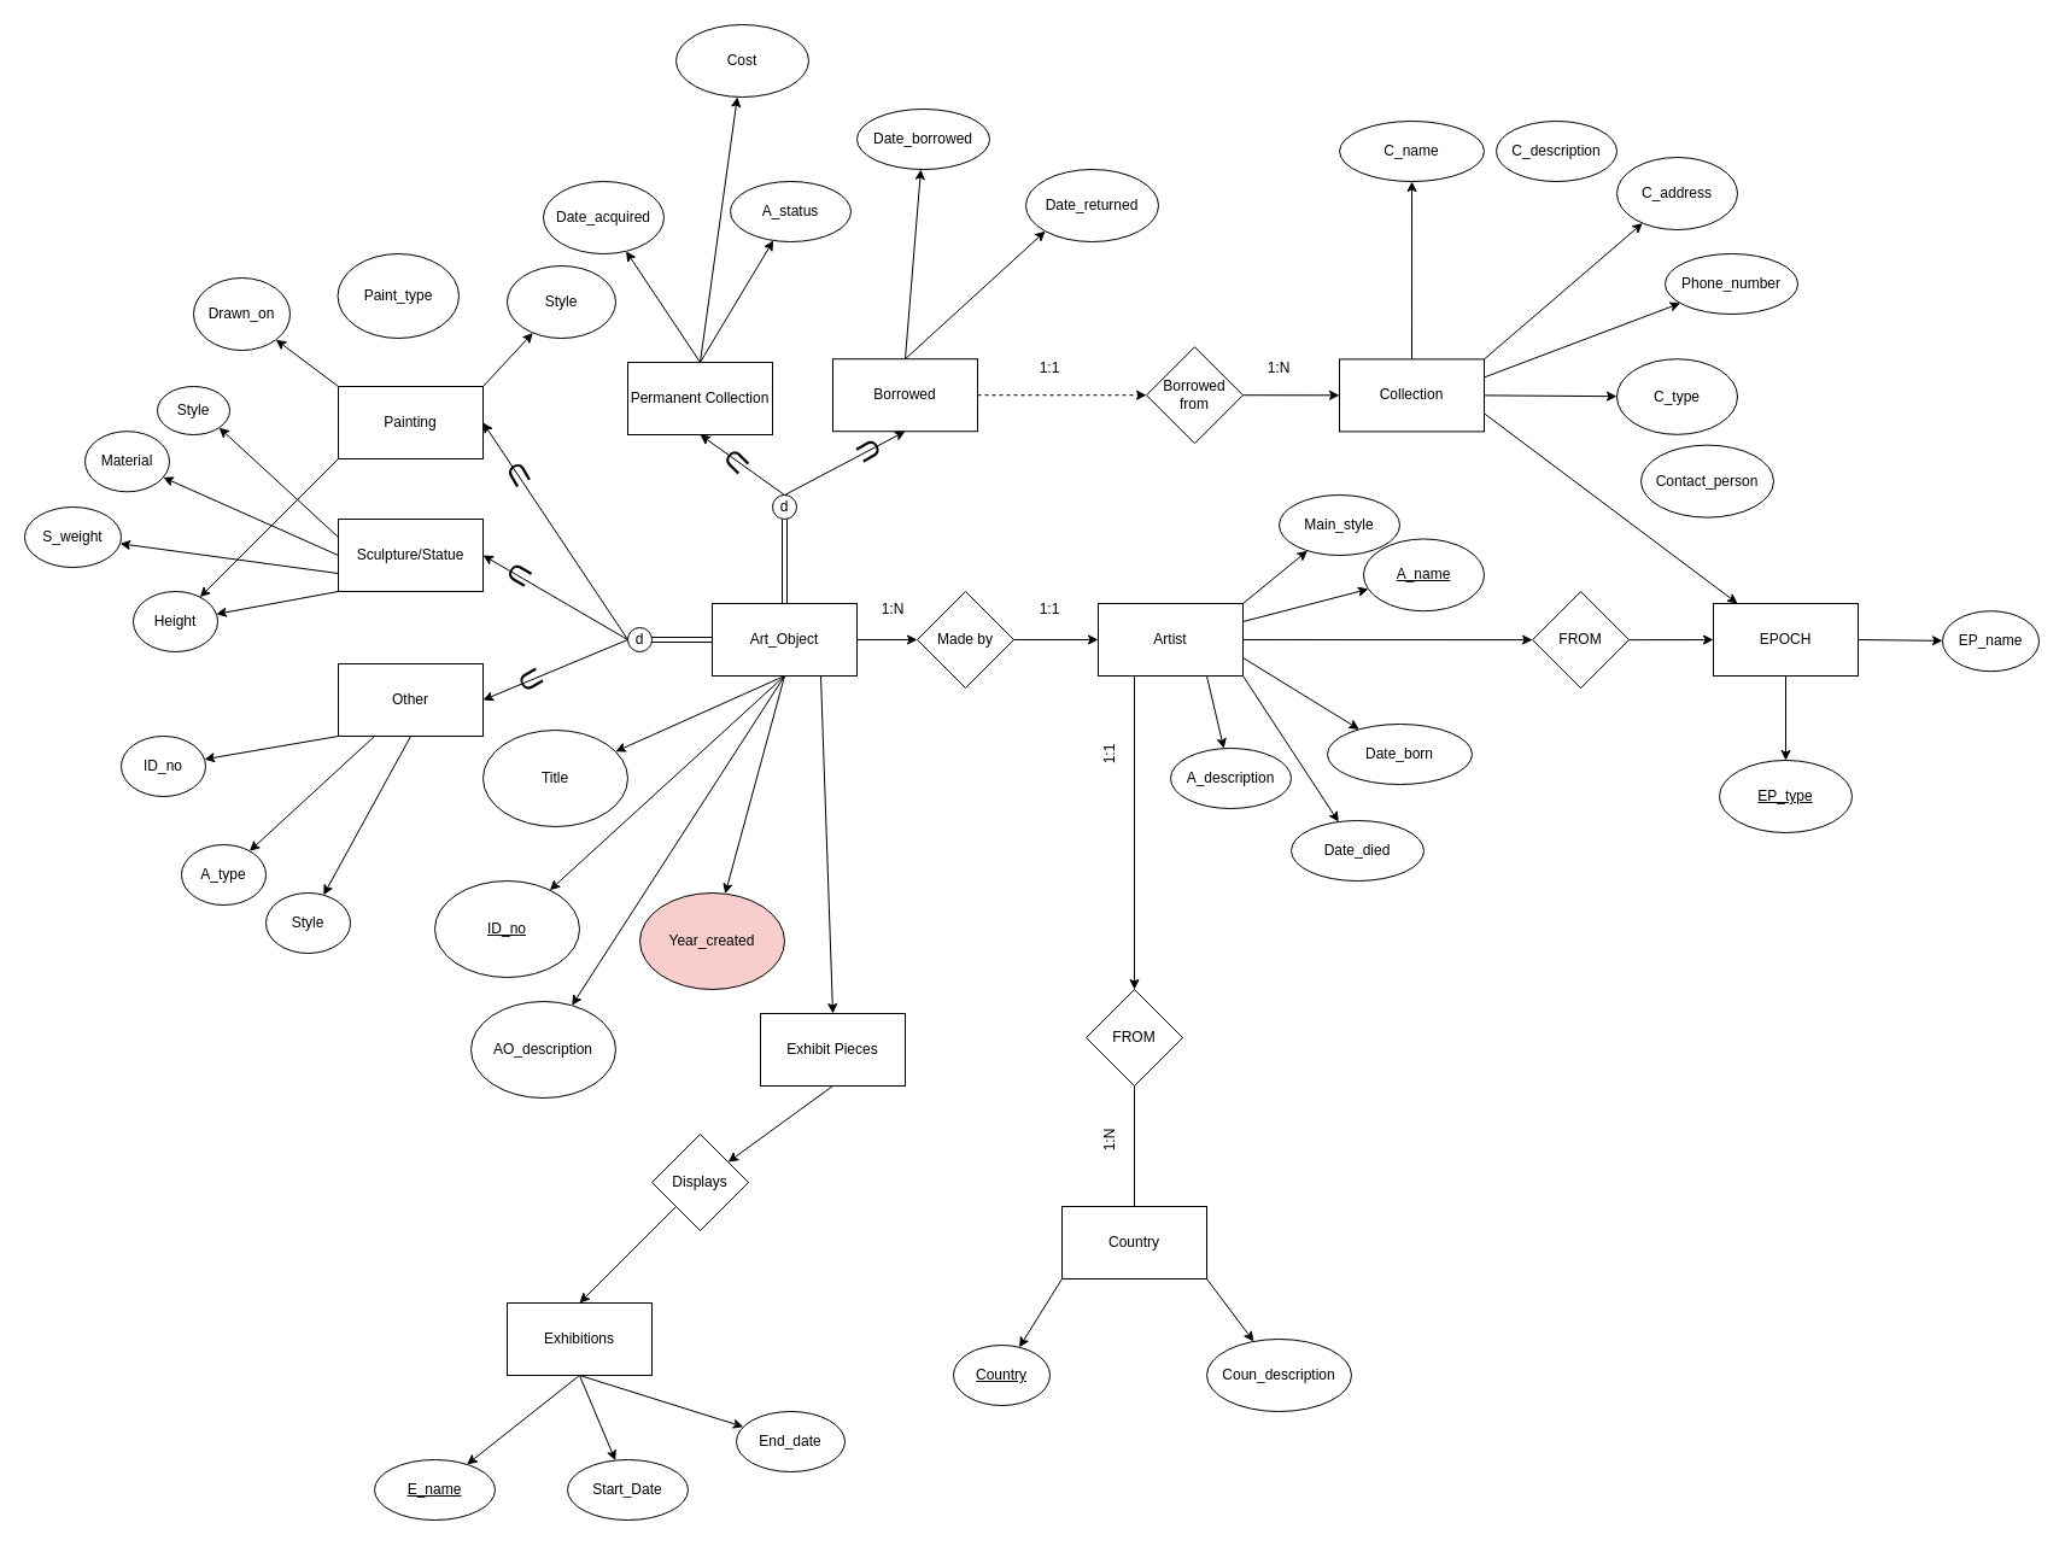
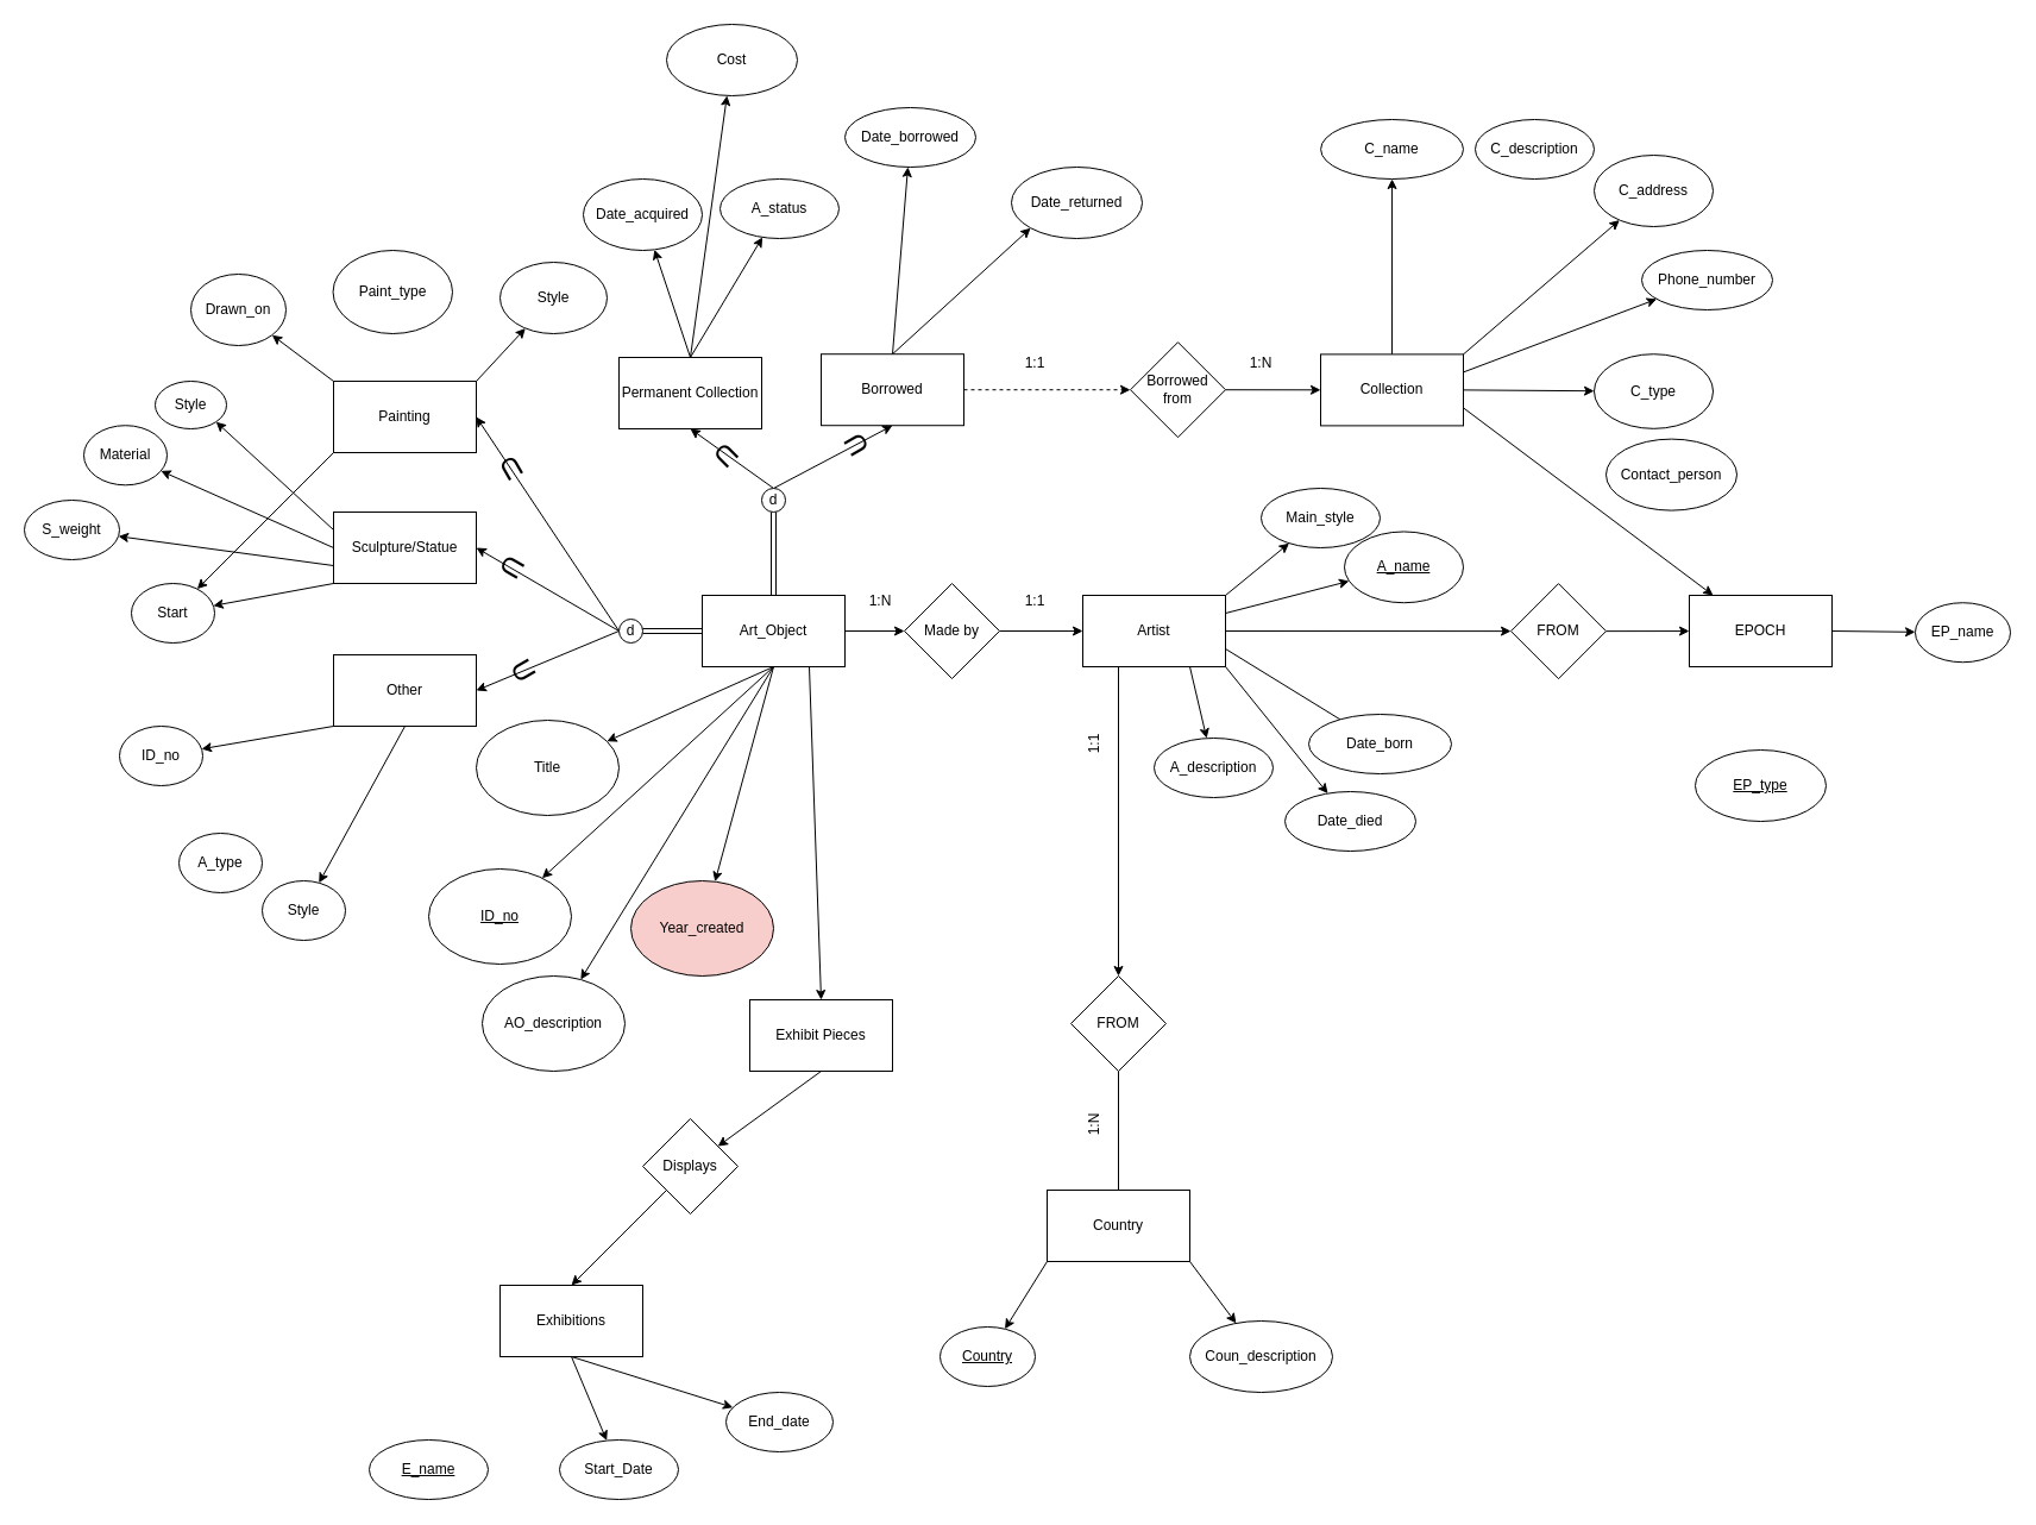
- <mxCell id="72" value="Date_acquired" style="ellipse;whiteSpace=wrap;html=1;fontSize=12;" vertex="1" parent="1"><mxGeometry x="450" y="150" width="100" height="60" as="geometry" /></mxCell>
+ <mxCell id="72" value="Date_acquired" style="ellipse;whiteSpace=wrap;html=1;fontSize=12;" vertex="1" parent="1"><mxGeometry x="490" y="150" width="100" height="60" as="geometry" /></mxCell>
- <mxCell id="92" value="Contact_person" style="ellipse;whiteSpace=wrap;html=1;fontSize=12;" vertex="1" parent="1"><mxGeometry x="1360" y="368.61" width="110" height="60" as="geometry" /></mxCell>
+ <mxCell id="92" value="Contact_person" style="ellipse;whiteSpace=wrap;html=1;fontSize=12;" vertex="1" parent="1"><mxGeometry x="1350" y="368.61" width="110" height="60" as="geometry" /></mxCell>
- <mxCell id="49" value="Height" style="ellipse;whiteSpace=wrap;html=1;fontSize=12;" vertex="1" parent="1"><mxGeometry x="110" y="490" width="70" height="50" as="geometry" /></mxCell>
+ <mxCell id="49" value="Start" style="ellipse;whiteSpace=wrap;html=1;fontSize=12;" vertex="1" parent="1"><mxGeometry x="110" y="490" width="70" height="50" as="geometry" /></mxCell>
- <mxCell id="109" style="edgeStyle=none;html=1;exitX=0.5;exitY=1;exitDx=0;exitDy=0;fontSize=12;" edge="1" parent="1" source="111" target="112"><mxGeometry relative="1" as="geometry"><mxPoint x="1480" y="630" as="targetPoint" /></mxGeometry></mxCell>
- <mxCell id="35" style="edgeStyle=none;html=1;exitX=1;exitY=0.75;exitDx=0;exitDy=0;fontSize=12;" edge="1" parent="1" source="41" target="94"><mxGeometry relative="1" as="geometry"><mxPoint x="1160" y="640" as="targetPoint" /></mxGeometry></mxCell>
+ <mxCell id="35" style="edgeStyle=none;html=1;exitX=1;exitY=0.75;exitDx=0;exitDy=0;fontSize=12;endArrow=none;" edge="1" parent="1" source="41" target="94"><mxGeometry relative="1" as="geometry"><mxPoint x="1160" y="640" as="targetPoint" /></mxGeometry></mxCell>
- <mxCell id="18" style="edgeStyle=none;html=1;exitX=0.25;exitY=1;exitDx=0;exitDy=0;fontSize=12;" edge="1" parent="1" source="20" target="53"><mxGeometry relative="1" as="geometry"><mxPoint x="210" y="740" as="targetPoint" /></mxGeometry></mxCell>
- <mxCell id="95" value="Date_died" style="ellipse;whiteSpace=wrap;html=1;fontSize=12;" vertex="1" parent="1"><mxGeometry x="1070" y="680" width="110" height="50" as="geometry" /></mxCell>
+ <mxCell id="95" value="Date_died" style="ellipse;whiteSpace=wrap;html=1;fontSize=12;" vertex="1" parent="1"><mxGeometry x="1080" y="665" width="110" height="50" as="geometry" /></mxCell>
- <mxCell id="32" value="AO_description" style="ellipse;whiteSpace=wrap;html=1;fontSize=12;" vertex="1" parent="1"><mxGeometry x="390" y="830" width="120" height="80" as="geometry" /></mxCell>
+ <mxCell id="32" value="AO_description" style="ellipse;whiteSpace=wrap;html=1;fontSize=12;" vertex="1" parent="1"><mxGeometry x="405" y="820" width="120" height="80" as="geometry" /></mxCell>
- <mxCell id="114" style="edgeStyle=none;html=1;exitX=0.5;exitY=1;exitDx=0;exitDy=0;fontSize=12;" edge="1" parent="1" source="117" target="122"><mxGeometry relative="1" as="geometry"><mxPoint x="420" y="1210" as="targetPoint" /></mxGeometry></mxCell>
